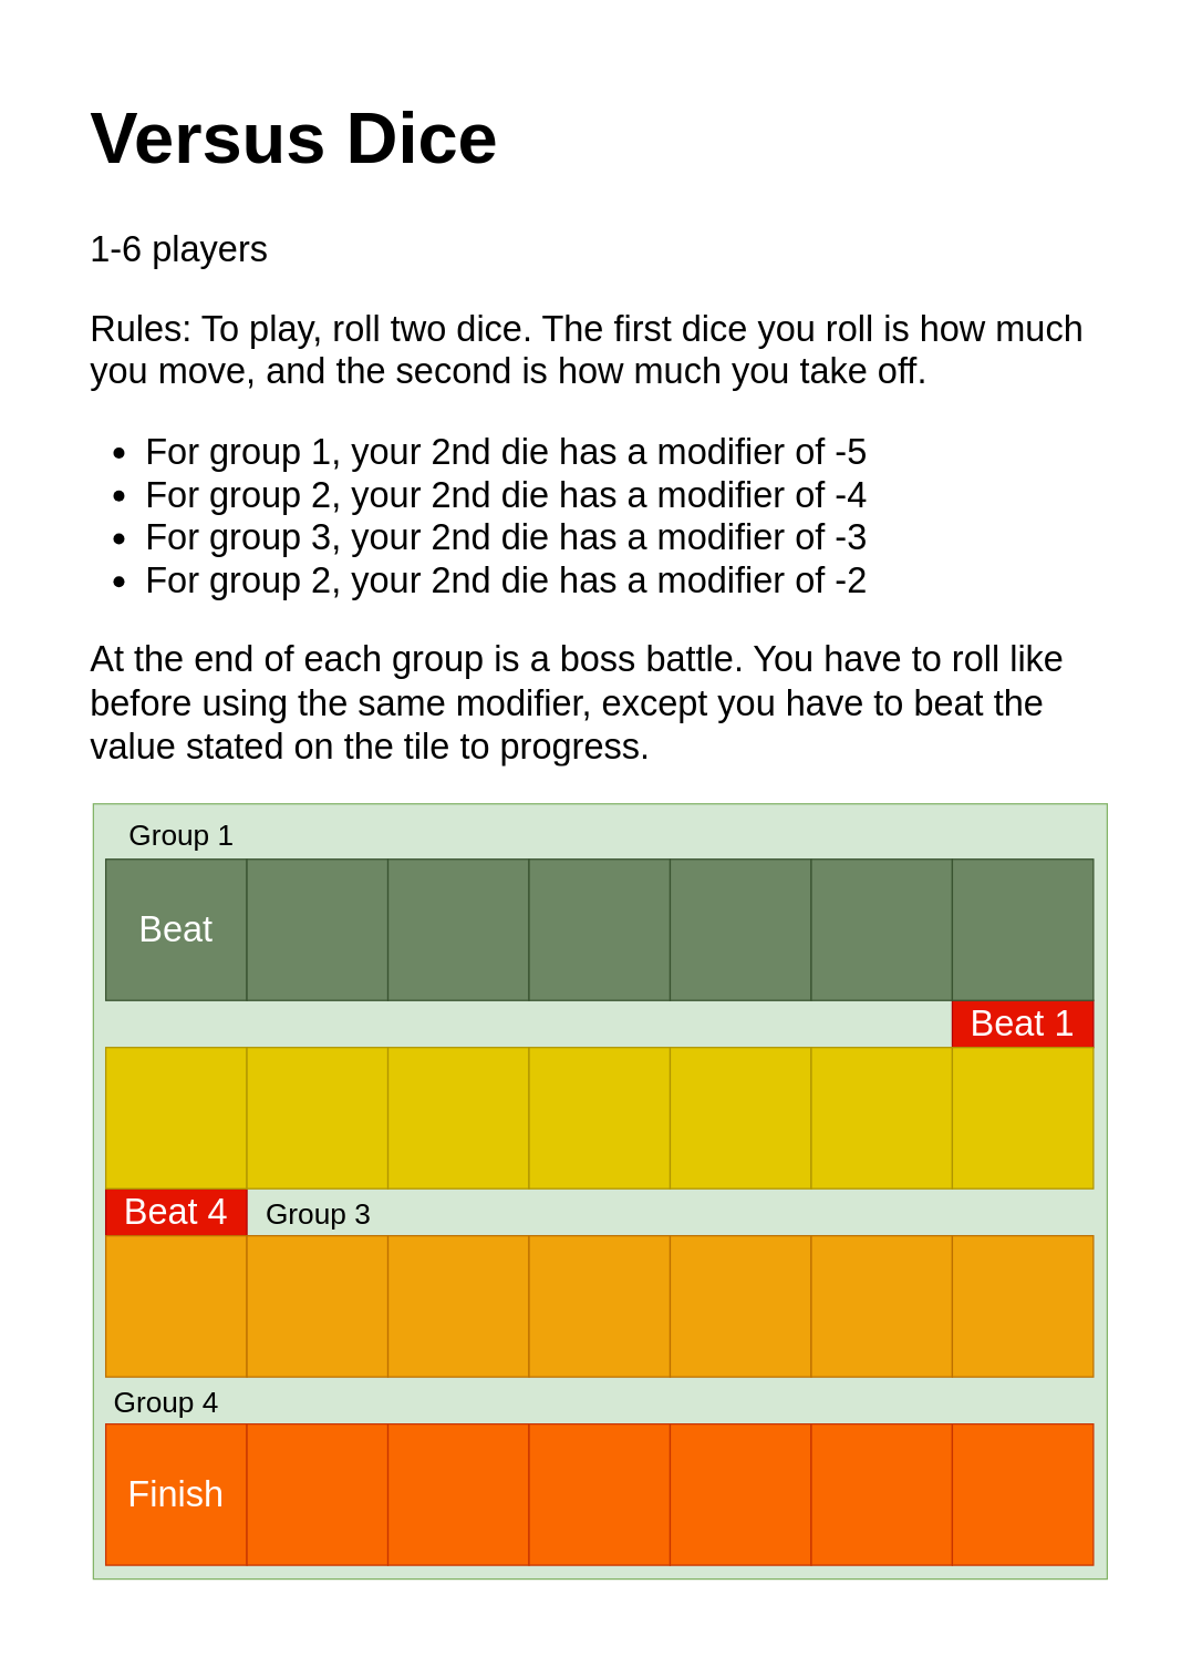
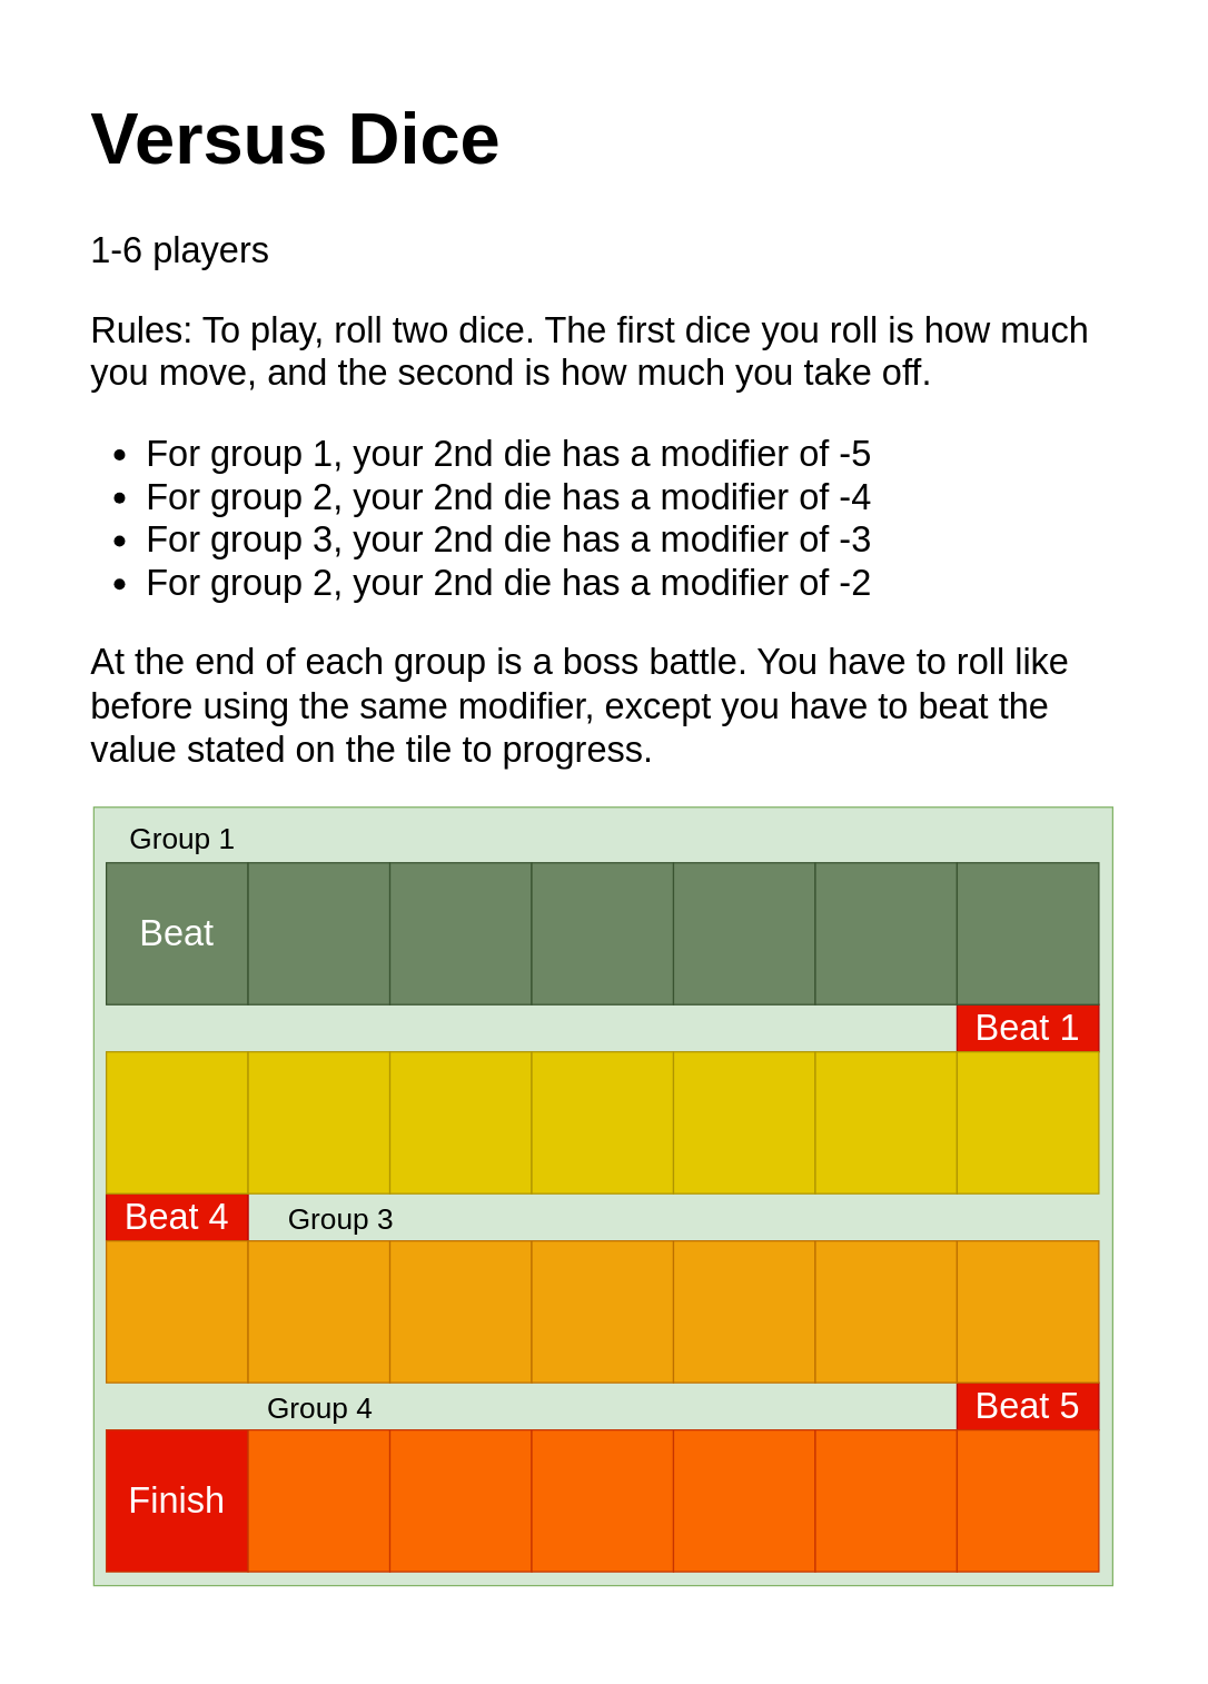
- <mxCell id="36" value="&lt;font style=&quot;font-size: 21px&quot;&gt;Group 3&amp;nbsp;&lt;/font&gt;" style="text;html=1;strokeColor=none;fillColor=none;align=left;verticalAlign=middle;whiteSpace=wrap;rounded=0;fontSize=26;" vertex="1" parent="1"><mxGeometry x="190" y="865" width="130" height="20" as="geometry" /></mxCell>
+ <mxCell id="36" value="&lt;font style=&quot;font-size: 21px&quot;&gt;Group 3&amp;nbsp;&lt;/font&gt;" style="text;html=1;strokeColor=none;fillColor=none;align=left;verticalAlign=middle;whiteSpace=wrap;rounded=0;fontSize=26;" vertex="1" parent="1"><mxGeometry x="205" y="865" width="130" height="20" as="geometry" /></mxCell>
- <mxCell id="37" value="&lt;font style=&quot;font-size: 21px&quot;&gt;Group 4&lt;br&gt;&lt;/font&gt;" style="text;html=1;strokeColor=none;fillColor=none;align=left;verticalAlign=middle;whiteSpace=wrap;rounded=0;fontSize=26;" vertex="1" parent="1"><mxGeometry x="80" y="1001" width="130" height="20" as="geometry" /></mxCell>
+ <mxCell id="37" value="&lt;font style=&quot;font-size: 21px&quot;&gt;Group 4&lt;br&gt;&lt;/font&gt;" style="text;html=1;strokeColor=none;fillColor=none;align=left;verticalAlign=middle;whiteSpace=wrap;rounded=0;fontSize=26;" vertex="1" parent="1"><mxGeometry x="190" y="1001" width="130" height="20" as="geometry" /></mxCell>
+ <mxCell id="6" value="Beat 5" style="rounded=0;whiteSpace=wrap;html=1;fontSize=26;fillColor=#e51400;strokeColor=#B20000;fontColor=#ffffff;" vertex="1" parent="1"><mxGeometry x="688" y="994" width="102.0" height="34" as="geometry" /></mxCell>
- <mxCell id="28" value="Finish" style="rounded=0;whiteSpace=wrap;html=1;fontSize=26;fillColor=#fa6800;strokeColor=#C73500;fontColor=#ffffff;" vertex="1" parent="1"><mxGeometry x="76" y="1028" width="102.0" height="102.0" as="geometry" /></mxCell>
+ <mxCell id="28" value="Finish" style="rounded=0;whiteSpace=wrap;html=1;fontSize=26;fillColor=#e51400;strokeColor=#C73500;fontColor=#ffffff;" vertex="1" parent="1"><mxGeometry x="76" y="1028" width="102.0" height="102.0" as="geometry" /></mxCell>
